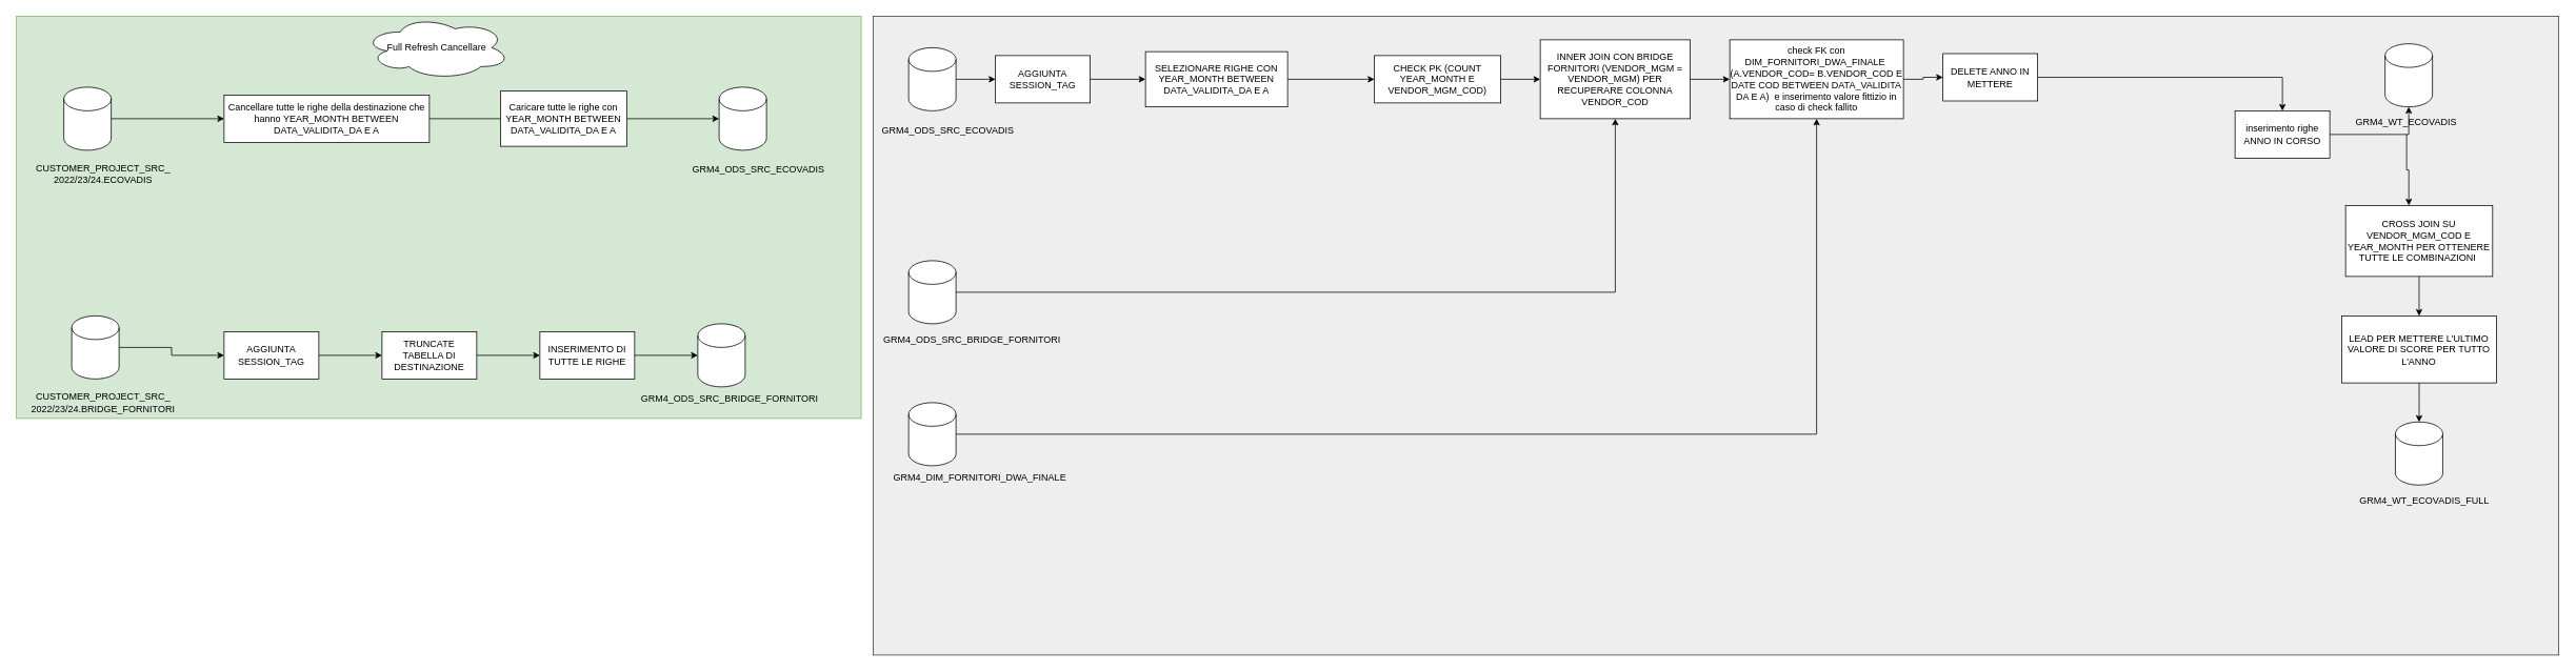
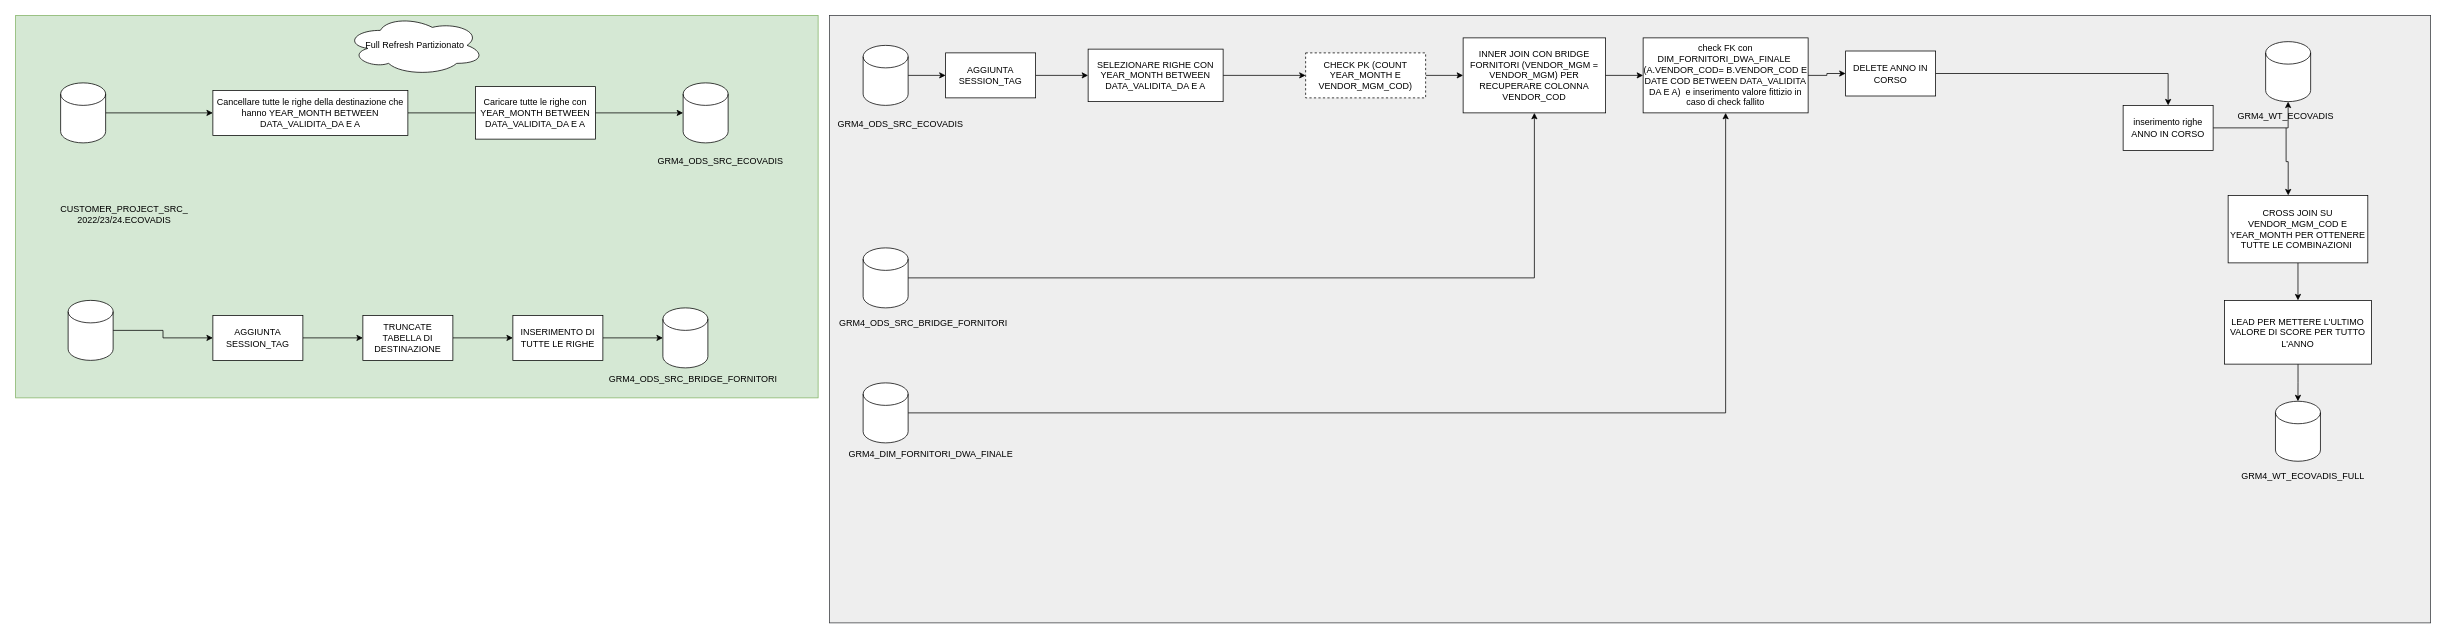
- <mxCell id="51" value="Full Refresh Cancellare" style="ellipse;shape=cloud;whiteSpace=wrap;html=1;" vertex="1" parent="1"><mxGeometry x="460" y="20" width="185" height="80" as="geometry" /></mxCell>
+ <mxCell id="51" value="Full Refresh Partizionato" style="ellipse;shape=cloud;whiteSpace=wrap;html=1;" vertex="1" parent="1"><mxGeometry x="460" y="20" width="185" height="80" as="geometry" /></mxCell>
- <mxCell id="39" value="DELETE ANNO IN METTERE" style="whiteSpace=wrap;html=1;" vertex="1" parent="1"><mxGeometry x="2460" y="67.5" width="120" height="60" as="geometry" /></mxCell>
+ <mxCell id="39" value="DELETE ANNO IN CORSO" style="whiteSpace=wrap;html=1;" vertex="1" parent="1"><mxGeometry x="2460" y="67.5" width="120" height="60" as="geometry" /></mxCell>
- <mxCell id="32" value="CHECK PK (COUNT YEAR_MONTH E VENDOR_MGM_COD)" style="whiteSpace=wrap;html=1;" vertex="1" parent="1"><mxGeometry x="1740" y="70" width="160" height="60" as="geometry" /></mxCell>
+ <mxCell id="32" value="CHECK PK (COUNT YEAR_MONTH E VENDOR_MGM_COD)" style="whiteSpace=wrap;html=1;dashed=1;" vertex="1" parent="1"><mxGeometry x="1740" y="70" width="160" height="60" as="geometry" /></mxCell>
- <mxCell id="6" value="CUSTOMER_PROJECT_SRC_&lt;div&gt;2022/23/24.ECOVADIS&lt;/div&gt;" style="text;html=1;align=center;verticalAlign=middle;whiteSpace=wrap;rounded=0;" vertex="1" parent="1"><mxGeometry x="30" y="200" width="200" height="40" as="geometry" /></mxCell>
+ <mxCell id="6" value="CUSTOMER_PROJECT_SRC_&lt;div&gt;2022/23/24.ECOVADIS&lt;/div&gt;" style="text;html=1;align=center;verticalAlign=middle;whiteSpace=wrap;rounded=0;" vertex="1" parent="1"><mxGeometry x="65" y="265" width="200" height="40" as="geometry" /></mxCell>
- <mxCell id="18" value="CUSTOMER_PROJECT_SRC_&lt;div&gt;2022/23/24.BRIDGE_FORNITORI&lt;/div&gt;" style="text;html=1;align=center;verticalAlign=middle;whiteSpace=wrap;rounded=0;" vertex="1" parent="1"><mxGeometry x="30" y="490" width="200" height="40" as="geometry" /></mxCell>
